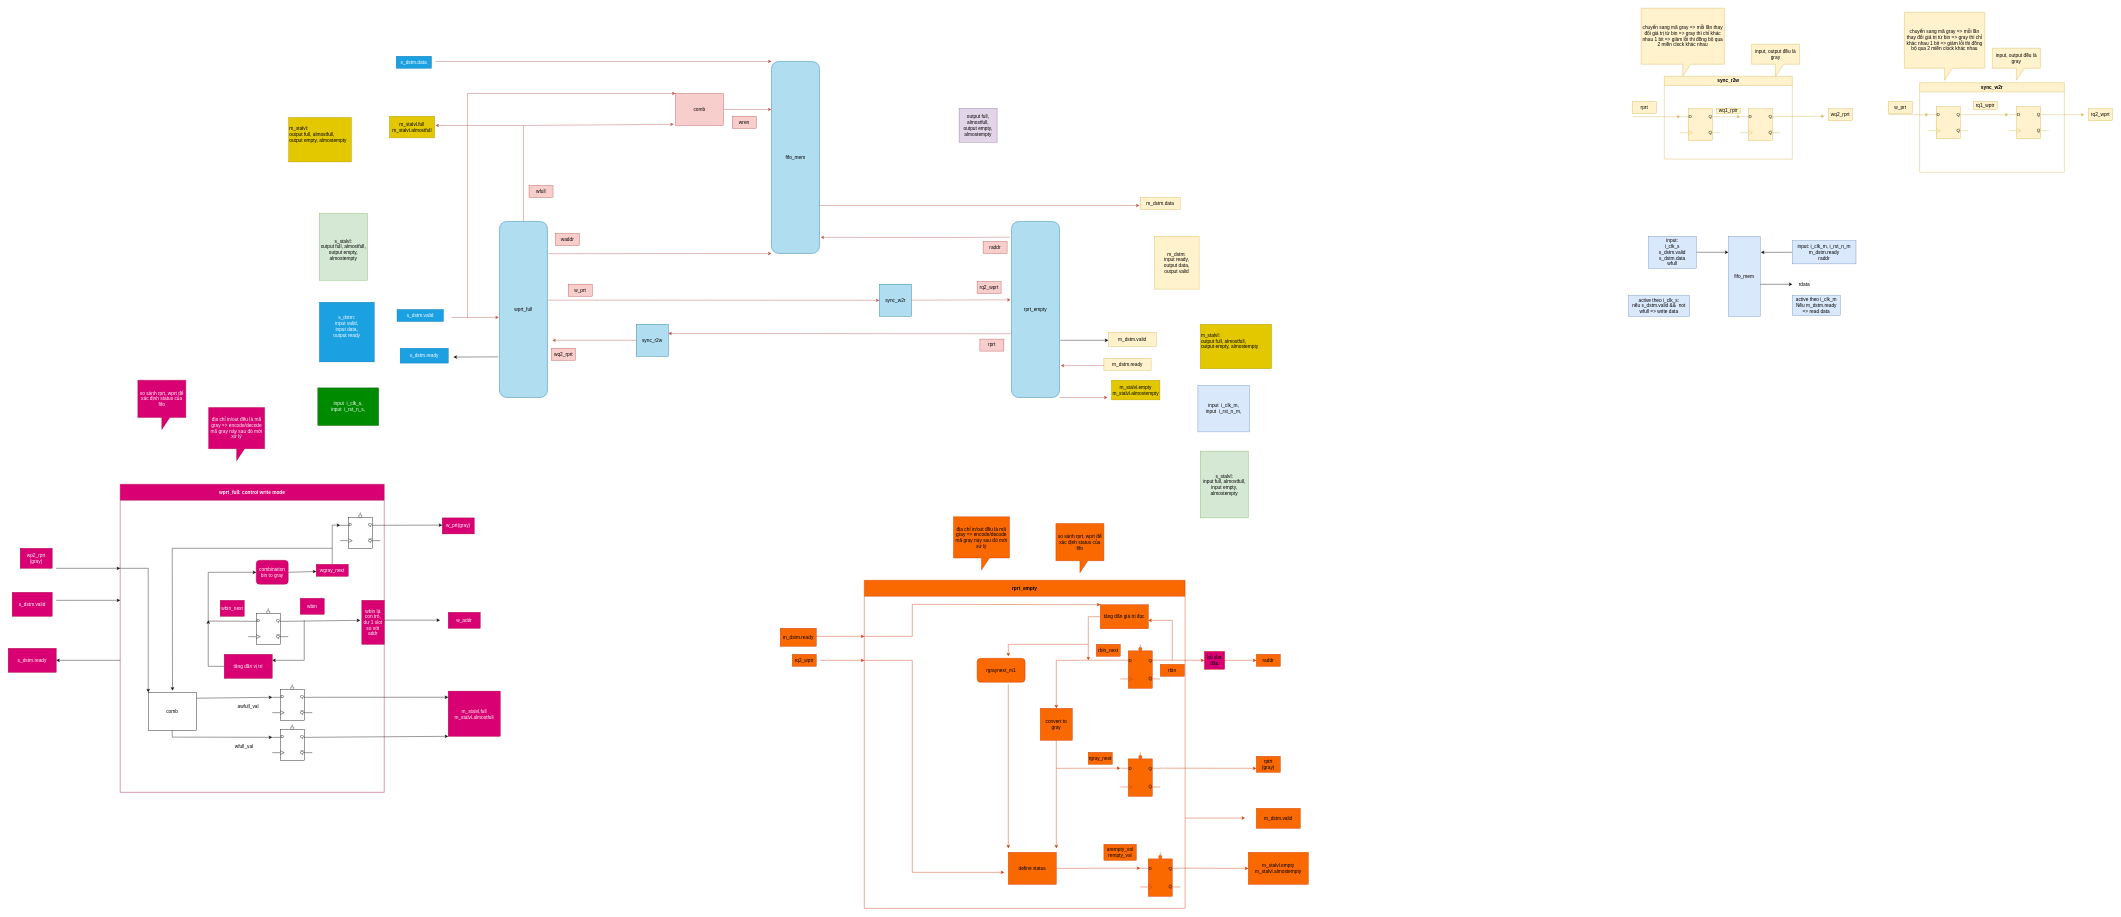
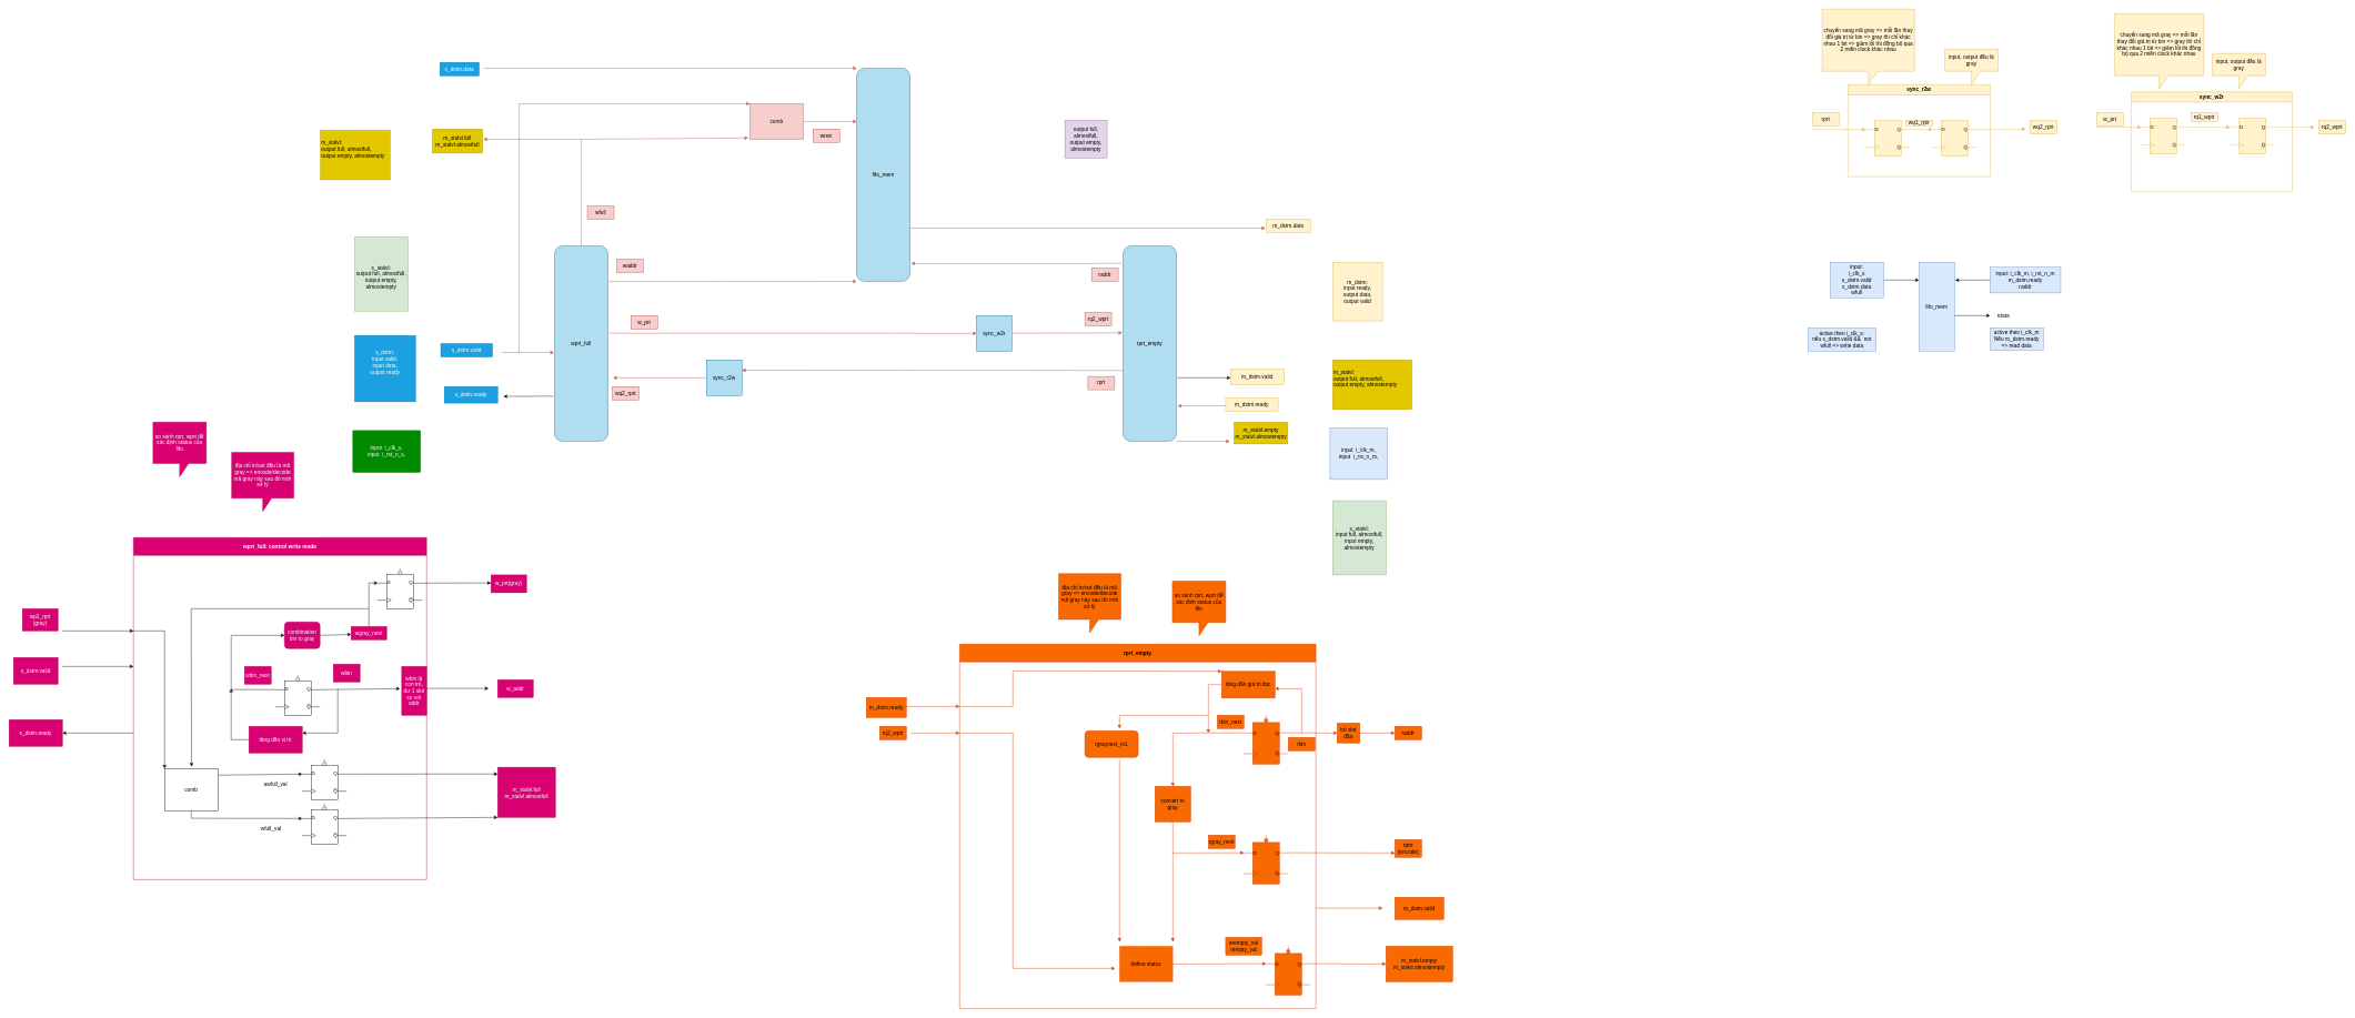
- <mxCell id="73" value="&lt;div style=&quot;border-color: var(--border-color);&quot;&gt;m_dstm:&lt;/div&gt;&lt;div style=&quot;border-color: var(--border-color);&quot;&gt;input ready,&lt;/div&gt;&lt;div style=&quot;border-color: var(--border-color);&quot;&gt;&lt;span style=&quot;border-color: var(--border-color);&quot;&gt;&lt;/span&gt;output data,&lt;/div&gt;&lt;div style=&quot;border-color: var(--border-color);&quot;&gt;&lt;span style=&quot;border-color: var(--border-color);&quot;&gt;&lt;/span&gt;output valid&lt;/div&gt;" style="text;html=1;strokeColor=#d6b656;fillColor=#fff2cc;align=center;verticalAlign=middle;whiteSpace=wrap;rounded=0;" parent="1" vertex="1"><mxGeometry x="2885" y="590" width="112" height="132" as="geometry" /></mxCell>
+ <mxCell id="73" value="&lt;div style=&quot;border-color: var(--border-color);&quot;&gt;m_dstm:&lt;/div&gt;&lt;div style=&quot;border-color: var(--border-color);&quot;&gt;input ready,&lt;/div&gt;&lt;div style=&quot;border-color: var(--border-color);&quot;&gt;&lt;span style=&quot;border-color: var(--border-color);&quot;&gt;&lt;/span&gt;output data,&lt;/div&gt;&lt;div style=&quot;border-color: var(--border-color);&quot;&gt;&lt;span style=&quot;border-color: var(--border-color);&quot;&gt;&lt;/span&gt;output valid&lt;/div&gt;" style="text;html=1;strokeColor=#d6b656;fillColor=#fff2cc;align=center;verticalAlign=middle;whiteSpace=wrap;rounded=0;" parent="1" vertex="1"><mxGeometry x="3000" y="590" width="112" height="132" as="geometry" /></mxCell>
- <mxCell id="156" value="bỏ slot đầu" style="rounded=0;whiteSpace=wrap;html=1;fillColor=#d80073;fontColor=#000000;strokeColor=#C73500;" vertex="1" parent="1"><mxGeometry x="3010" y="1627.5" width="51" height="45" as="geometry" /></mxCell>
+ <mxCell id="156" value="bỏ slot đầu" style="rounded=0;whiteSpace=wrap;html=1;fillColor=#fa6800;fontColor=#000000;strokeColor=#C73500;" vertex="1" parent="1"><mxGeometry x="3010" y="1627.5" width="51" height="45" as="geometry" /></mxCell>
- <mxCell id="151" value="rptrt&lt;br&gt;(gray)" style="text;html=1;strokeColor=#C73500;fillColor=#fa6800;align=center;verticalAlign=middle;whiteSpace=wrap;rounded=0;fontColor=#000000;" parent="1" vertex="1"><mxGeometry x="3140" y="1890" width="60" height="40" as="geometry" /></mxCell>
+ <mxCell id="151" value="rptrt&lt;br&gt;(encode)" style="text;html=1;strokeColor=#C73500;fillColor=#fa6800;align=center;verticalAlign=middle;whiteSpace=wrap;rounded=0;fontColor=#000000;" parent="1" vertex="1"><mxGeometry x="3140" y="1890" width="60" height="40" as="geometry" /></mxCell>
- <mxCell id="118" value="define status" style="rounded=0;whiteSpace=wrap;html=1;fillColor=#fa6800;fontColor=#000000;strokeColor=#C73500;" vertex="1" parent="103"><mxGeometry x="360" y="680" width="120" height="80" as="geometry" /></mxCell>
+ <mxCell id="118" value="define status" style="rounded=0;whiteSpace=wrap;html=1;fillColor=#fa6800;fontColor=#000000;strokeColor=#C73500;dashed=1;" vertex="1" parent="103"><mxGeometry x="360" y="680" width="120" height="80" as="geometry" /></mxCell>
